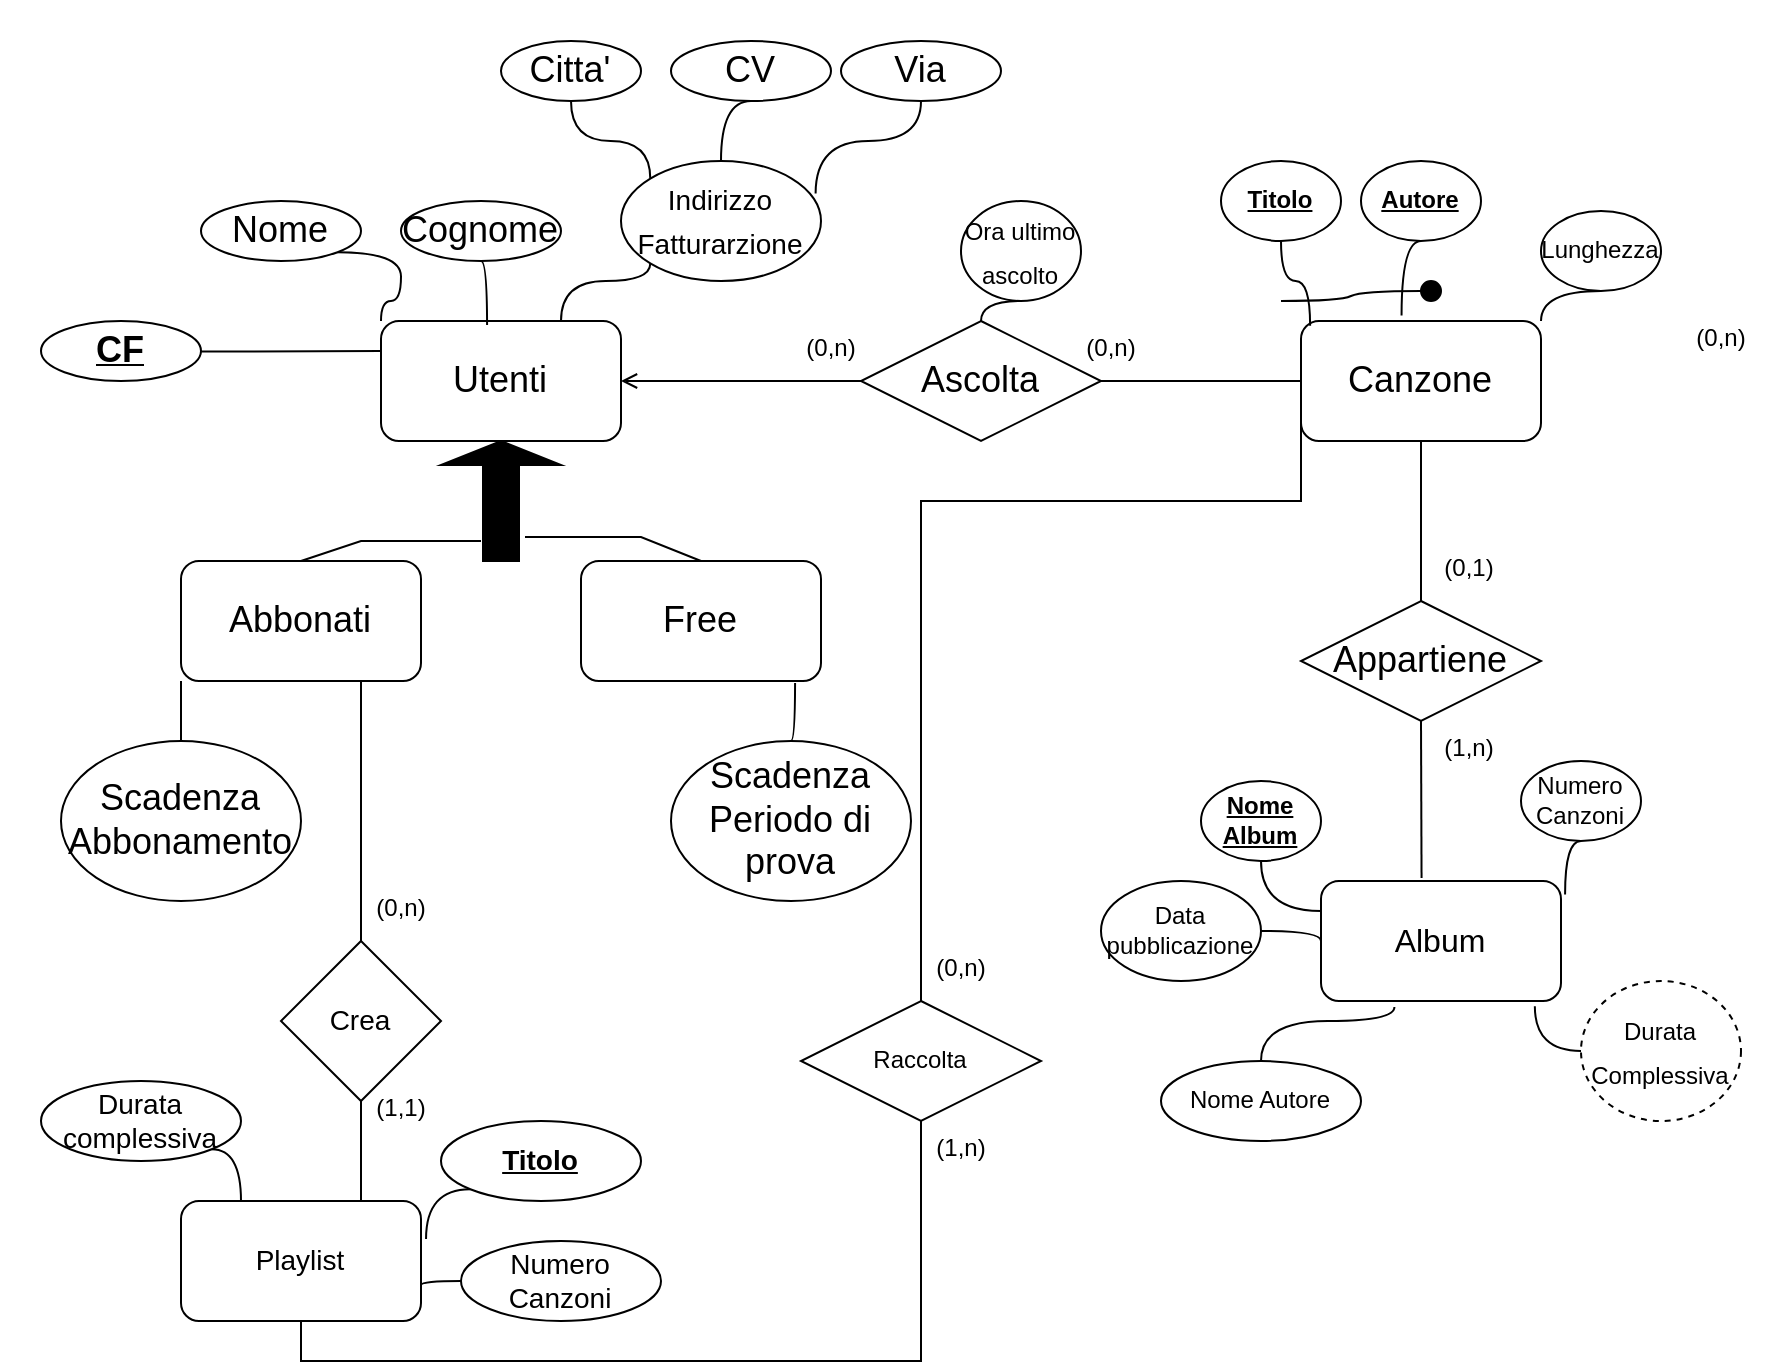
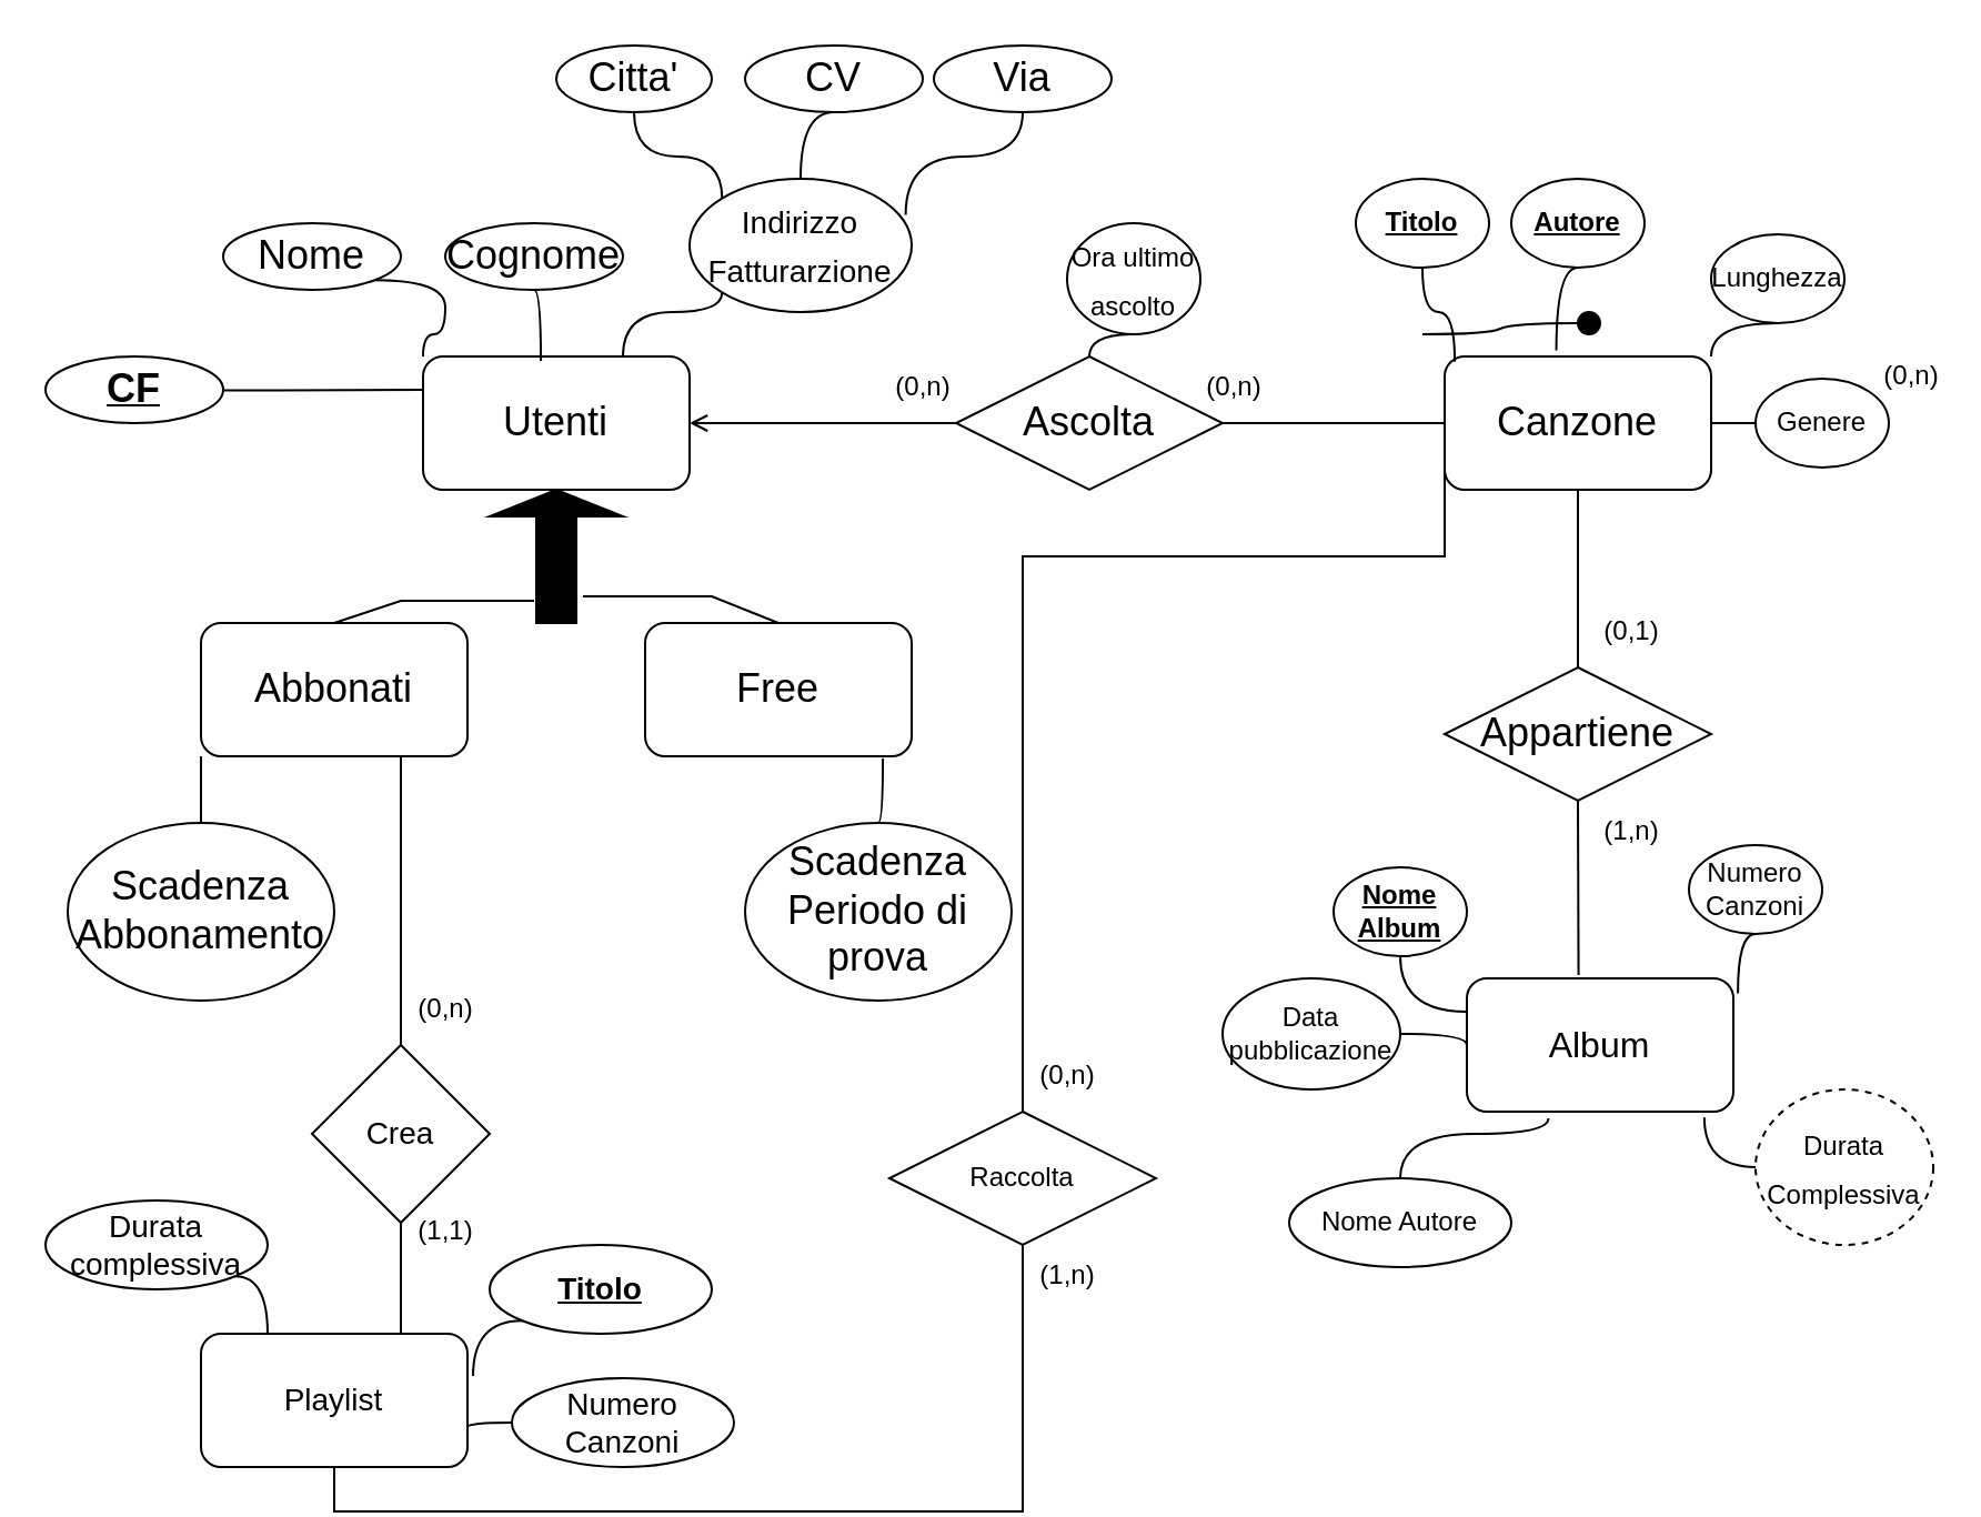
+ <mxCell id="40" style="edgeStyle=orthogonalEdgeStyle;curved=1;rounded=0;orthogonalLoop=1;jettySize=auto;html=1;exitX=0;exitY=0.5;exitDx=0;exitDy=0;entryX=1;entryY=0.5;entryDx=0;entryDy=0;fontSize=12;endArrow=none;endFill=0;" parent="1" source="41" target="31" edge="1"><mxGeometry relative="1" as="geometry" /></mxCell>
+ <mxCell id="41" value="Genere&lt;br&gt;" style="ellipse;whiteSpace=wrap;html=1;align=center;fontSize=12;fillColor=default;" parent="1" vertex="1"><mxGeometry x="790" y="170" width="60" height="40" as="geometry" /></mxCell>
